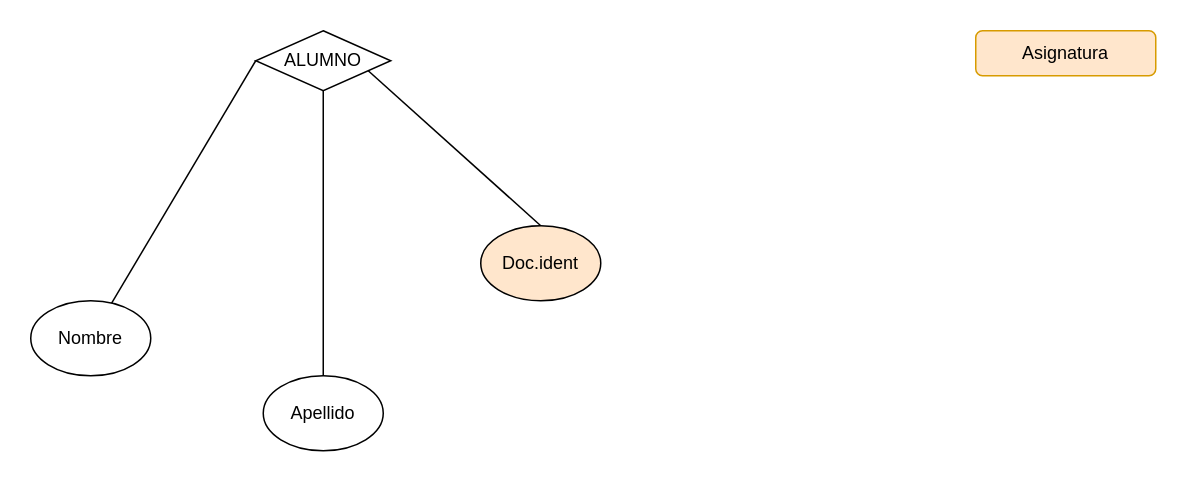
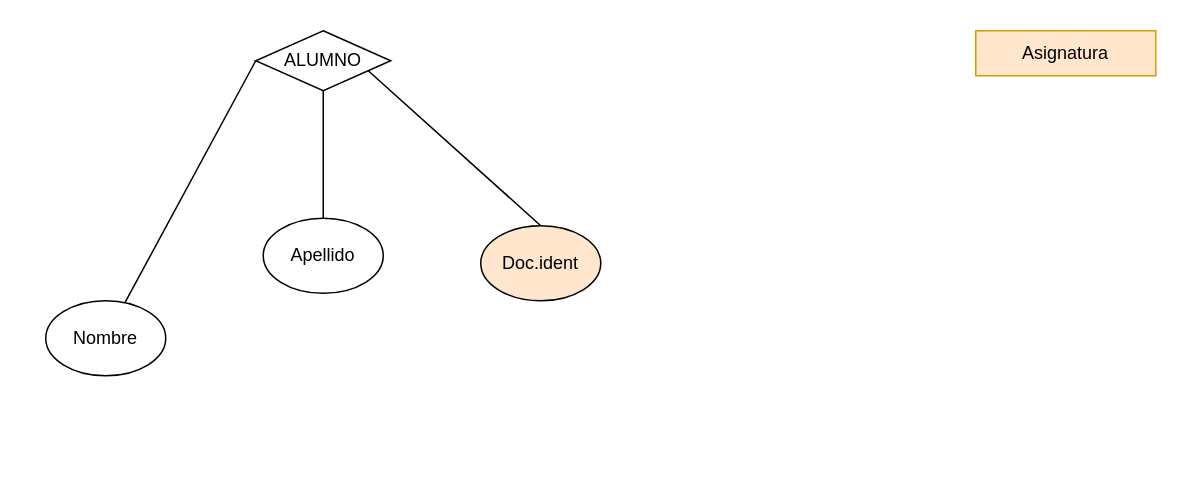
- <mxCell id="9" value="Asignatura" style="whiteSpace=wrap;html=1;fillColor=#ffe6cc;strokeColor=#d79b00;rounded=1;" vertex="1" parent="1"><mxGeometry x="650" y="20" width="120" height="30" as="geometry" /></mxCell>
+ <mxCell id="9" value="Asignatura" style="rounded=0;whiteSpace=wrap;html=1;fillColor=#ffe6cc;strokeColor=#d79b00;" vertex="1" parent="1"><mxGeometry x="650" y="20" width="120" height="30" as="geometry" /></mxCell>
- <mxCell id="3" value="Nombre" style="ellipse;whiteSpace=wrap;html=1;" vertex="1" parent="1"><mxGeometry x="20" y="200" width="80" height="50" as="geometry" /></mxCell>
+ <mxCell id="3" value="Nombre" style="ellipse;whiteSpace=wrap;html=1;" vertex="1" parent="1"><mxGeometry x="30" y="200" width="80" height="50" as="geometry" /></mxCell>
- <mxCell id="4" value="Apellido" style="ellipse;whiteSpace=wrap;html=1;" vertex="1" parent="1"><mxGeometry x="175" y="250" width="80" height="50" as="geometry" /></mxCell>
+ <mxCell id="4" value="Apellido" style="ellipse;whiteSpace=wrap;html=1;" vertex="1" parent="1"><mxGeometry x="175" y="145" width="80" height="50" as="geometry" /></mxCell>
